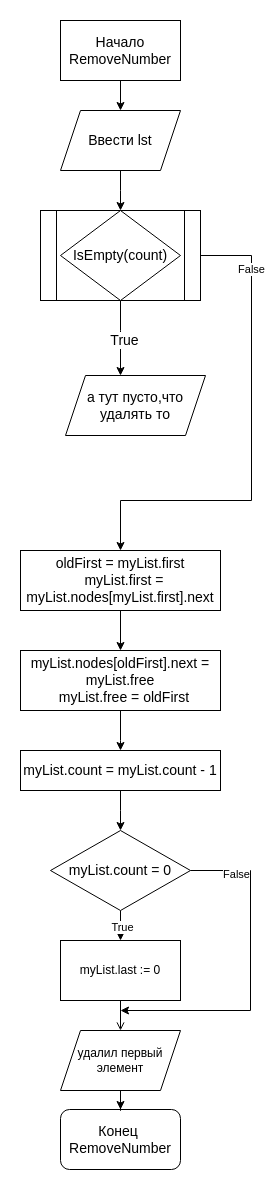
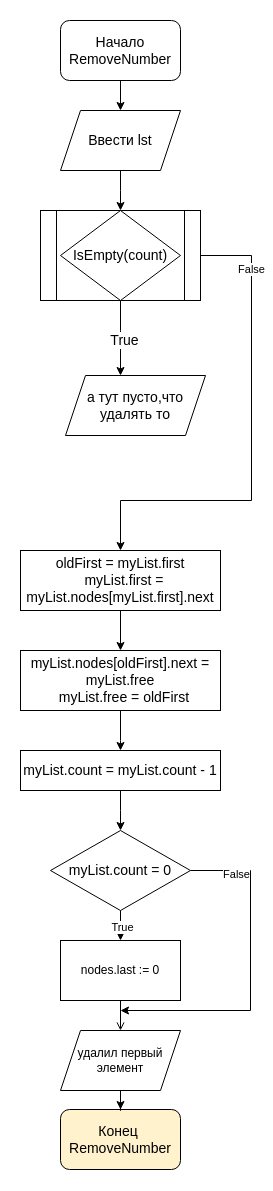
- <mxCell id="3" value="Начало&lt;div&gt;RemoveNumber&lt;/div&gt;" style="whiteSpace=wrap;html=1;fontSize=14;rounded=0;" vertex="1" parent="1"><mxGeometry x="60" y="20" width="120" height="60" as="geometry" /></mxCell>
+ <mxCell id="3" value="Начало&lt;div&gt;RemoveNumber&lt;/div&gt;" style="rounded=1;whiteSpace=wrap;html=1;fontSize=14;" vertex="1" parent="1"><mxGeometry x="60" y="20" width="120" height="60" as="geometry" /></mxCell>
- <mxCell id="26" value="myList.last := 0" style="rounded=0;whiteSpace=wrap;html=1;" vertex="1" parent="1"><mxGeometry x="60" y="940" width="120" height="60" as="geometry" /></mxCell>
+ <mxCell id="26" value="nodes.last := 0" style="rounded=0;whiteSpace=wrap;html=1;" vertex="1" parent="1"><mxGeometry x="60" y="940" width="120" height="60" as="geometry" /></mxCell>
- <mxCell id="13" value="Конец&amp;nbsp;&lt;div&gt;RemoveNumber&lt;/div&gt;" style="rounded=1;whiteSpace=wrap;html=1;fontSize=14;" vertex="1" parent="1"><mxGeometry x="60" y="1109" width="120" height="60" as="geometry" /></mxCell>
+ <mxCell id="13" value="Конец&amp;nbsp;&lt;div&gt;RemoveNumber&lt;/div&gt;" style="rounded=1;whiteSpace=wrap;html=1;fontSize=14;fillColor=#fff2cc;" vertex="1" parent="1"><mxGeometry x="60" y="1109" width="120" height="60" as="geometry" /></mxCell>
